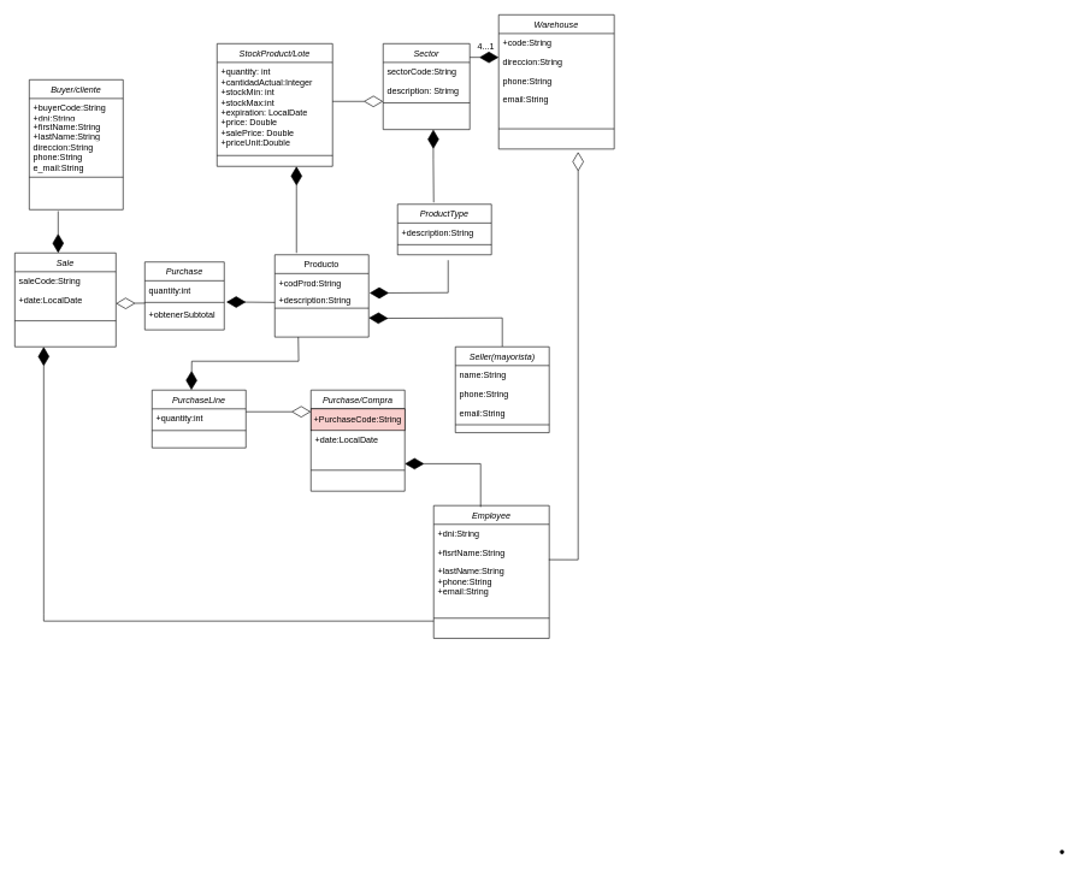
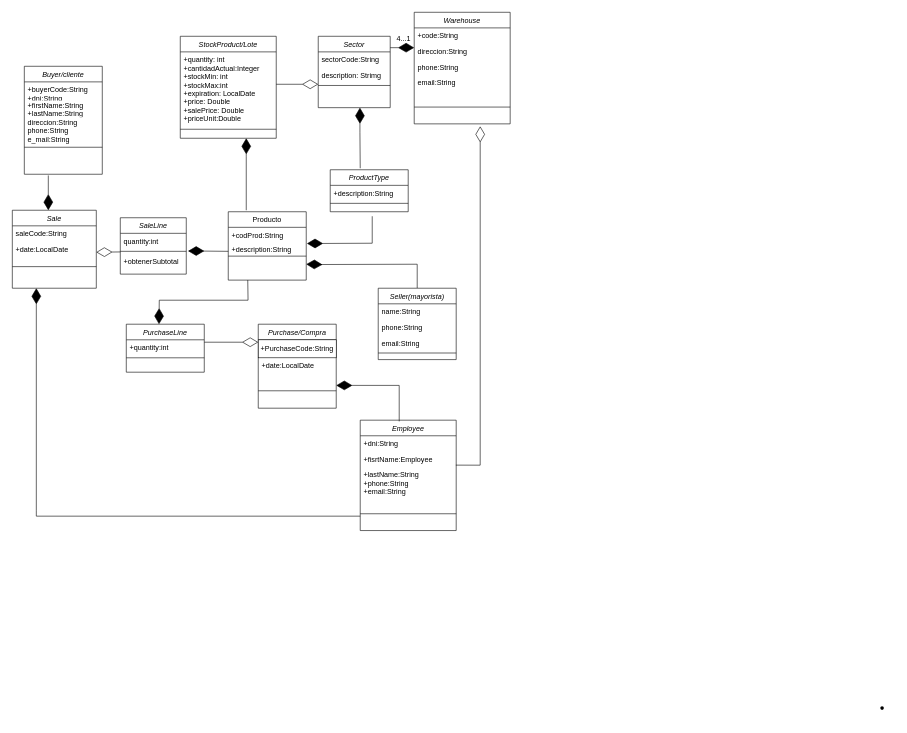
- <mxCell id="15" value="Purchase" style="swimlane;fontStyle=2;align=center;verticalAlign=top;childLayout=stackLayout;horizontal=1;startSize=26;horizontalStack=0;resizeParent=1;resizeLast=0;collapsible=1;marginBottom=0;rounded=0;shadow=0;strokeWidth=1;" vertex="1" parent="1"><mxGeometry x="200" y="362.5" width="110" height="94" as="geometry"><mxRectangle x="230" y="140" width="160" height="26" as="alternateBounds" /></mxGeometry></mxCell>
+ <mxCell id="15" value="SaleLine" style="swimlane;fontStyle=2;align=center;verticalAlign=top;childLayout=stackLayout;horizontal=1;startSize=26;horizontalStack=0;resizeParent=1;resizeLast=0;collapsible=1;marginBottom=0;rounded=0;shadow=0;strokeWidth=1;" vertex="1" parent="1"><mxGeometry x="200" y="362.5" width="110" height="94" as="geometry"><mxRectangle x="230" y="140" width="160" height="26" as="alternateBounds" /></mxGeometry></mxCell>
- <mxCell id="41" value="+PurchaseCode:String" style="whiteSpace=wrap;html=1;fillColor=#f8cecc;" vertex="1" parent="40"><mxGeometry y="26" width="130" height="30" as="geometry" /></mxCell>
+ <mxCell id="41" value="+PurchaseCode:String" style="whiteSpace=wrap;html=1;" vertex="1" parent="40"><mxGeometry y="26" width="130" height="30" as="geometry" /></mxCell>
- <mxCell id="57" value="+fisrtName:String" style="text;align=left;verticalAlign=top;spacingLeft=4;spacingRight=4;overflow=hidden;rotatable=0;points=[[0,0.5],[1,0.5]];portConstraint=eastwest;rounded=0;shadow=0;html=0;" vertex="1" parent="55"><mxGeometry y="52" width="160" height="26" as="geometry" /></mxCell>
+ <mxCell id="57" value="+fisrtName:Employee" style="text;align=left;verticalAlign=top;spacingLeft=4;spacingRight=4;overflow=hidden;rotatable=0;points=[[0,0.5],[1,0.5]];portConstraint=eastwest;rounded=0;shadow=0;html=0;" vertex="1" parent="55"><mxGeometry y="52" width="160" height="26" as="geometry" /></mxCell>
